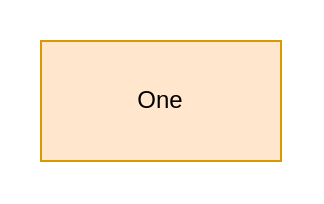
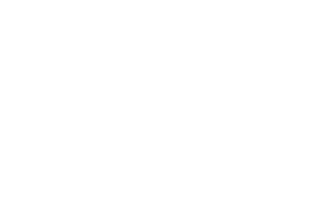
- <mxCell id="2" value="One" style="rounded=0;whiteSpace=wrap;html=1;hachureGap=4;pointerEvents=0;fillColor=#ffe6cc;strokeColor=#d79b00;" parent="1" vertex="1"><mxGeometry x="20" y="20" width="120" height="60" as="geometry" /></mxCell>
